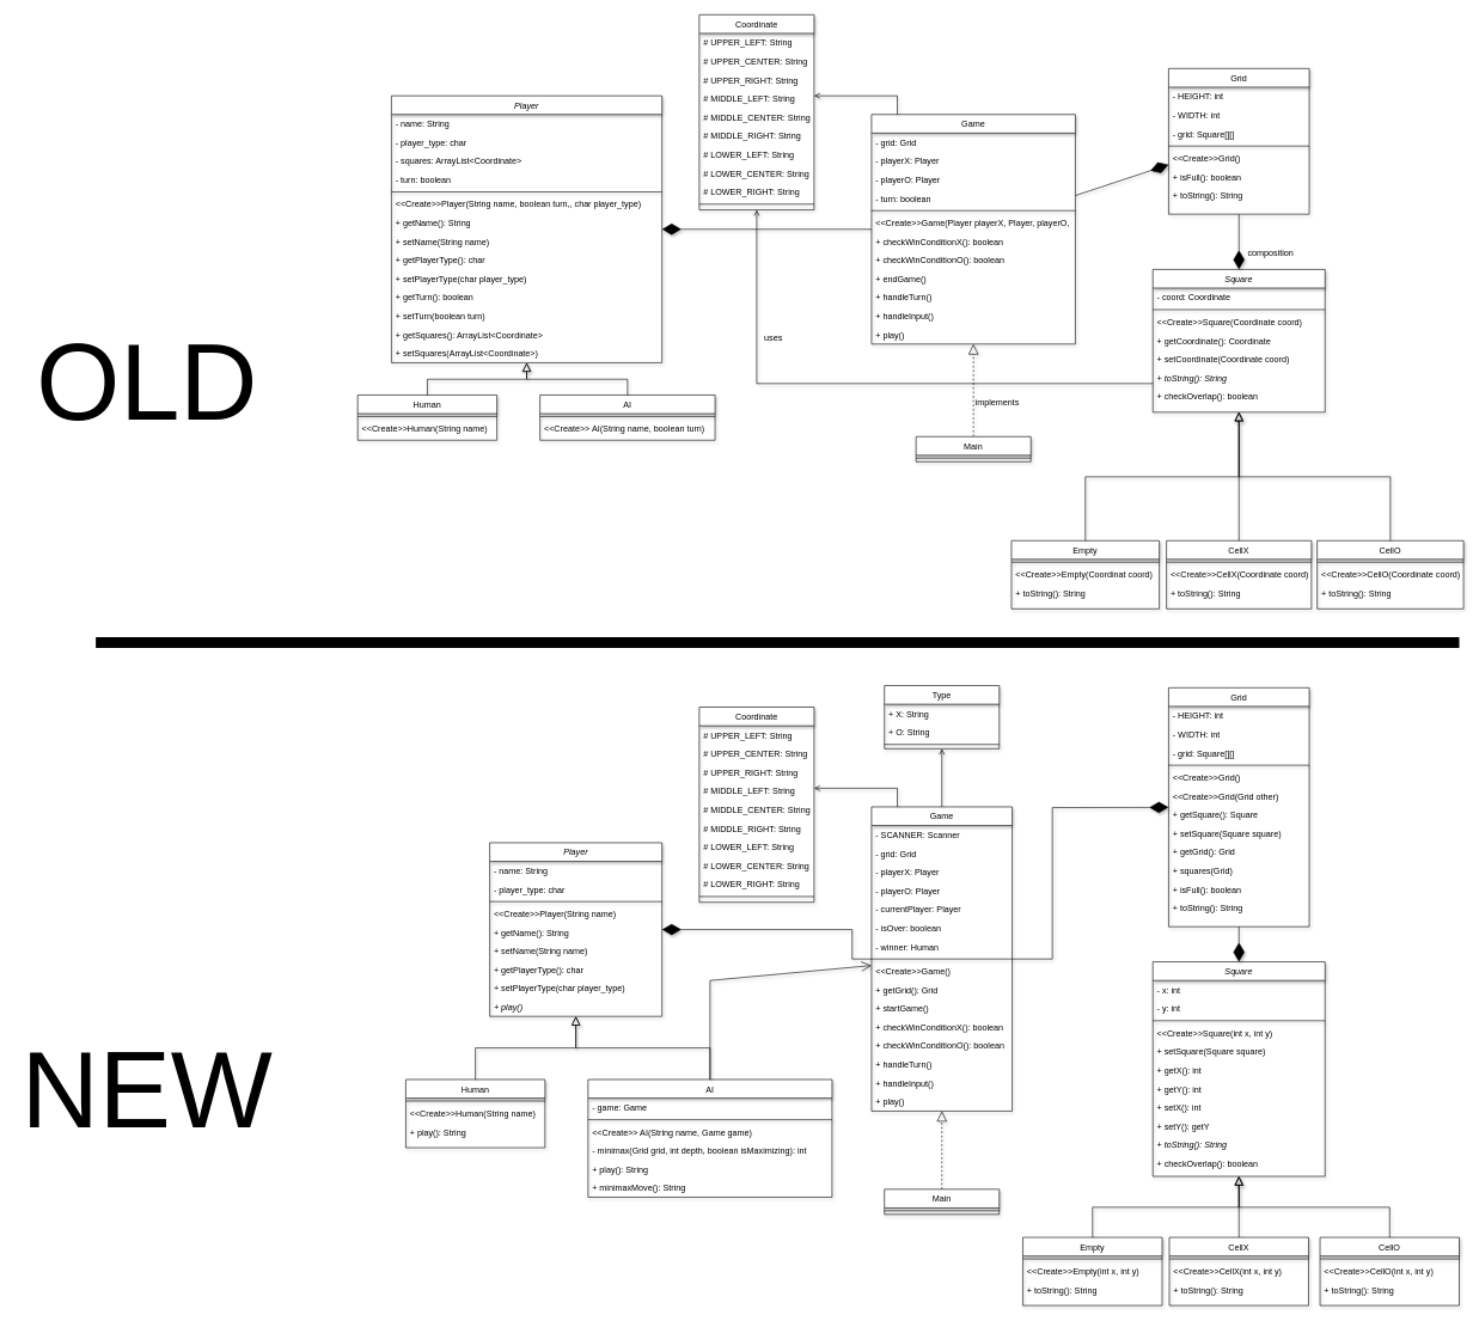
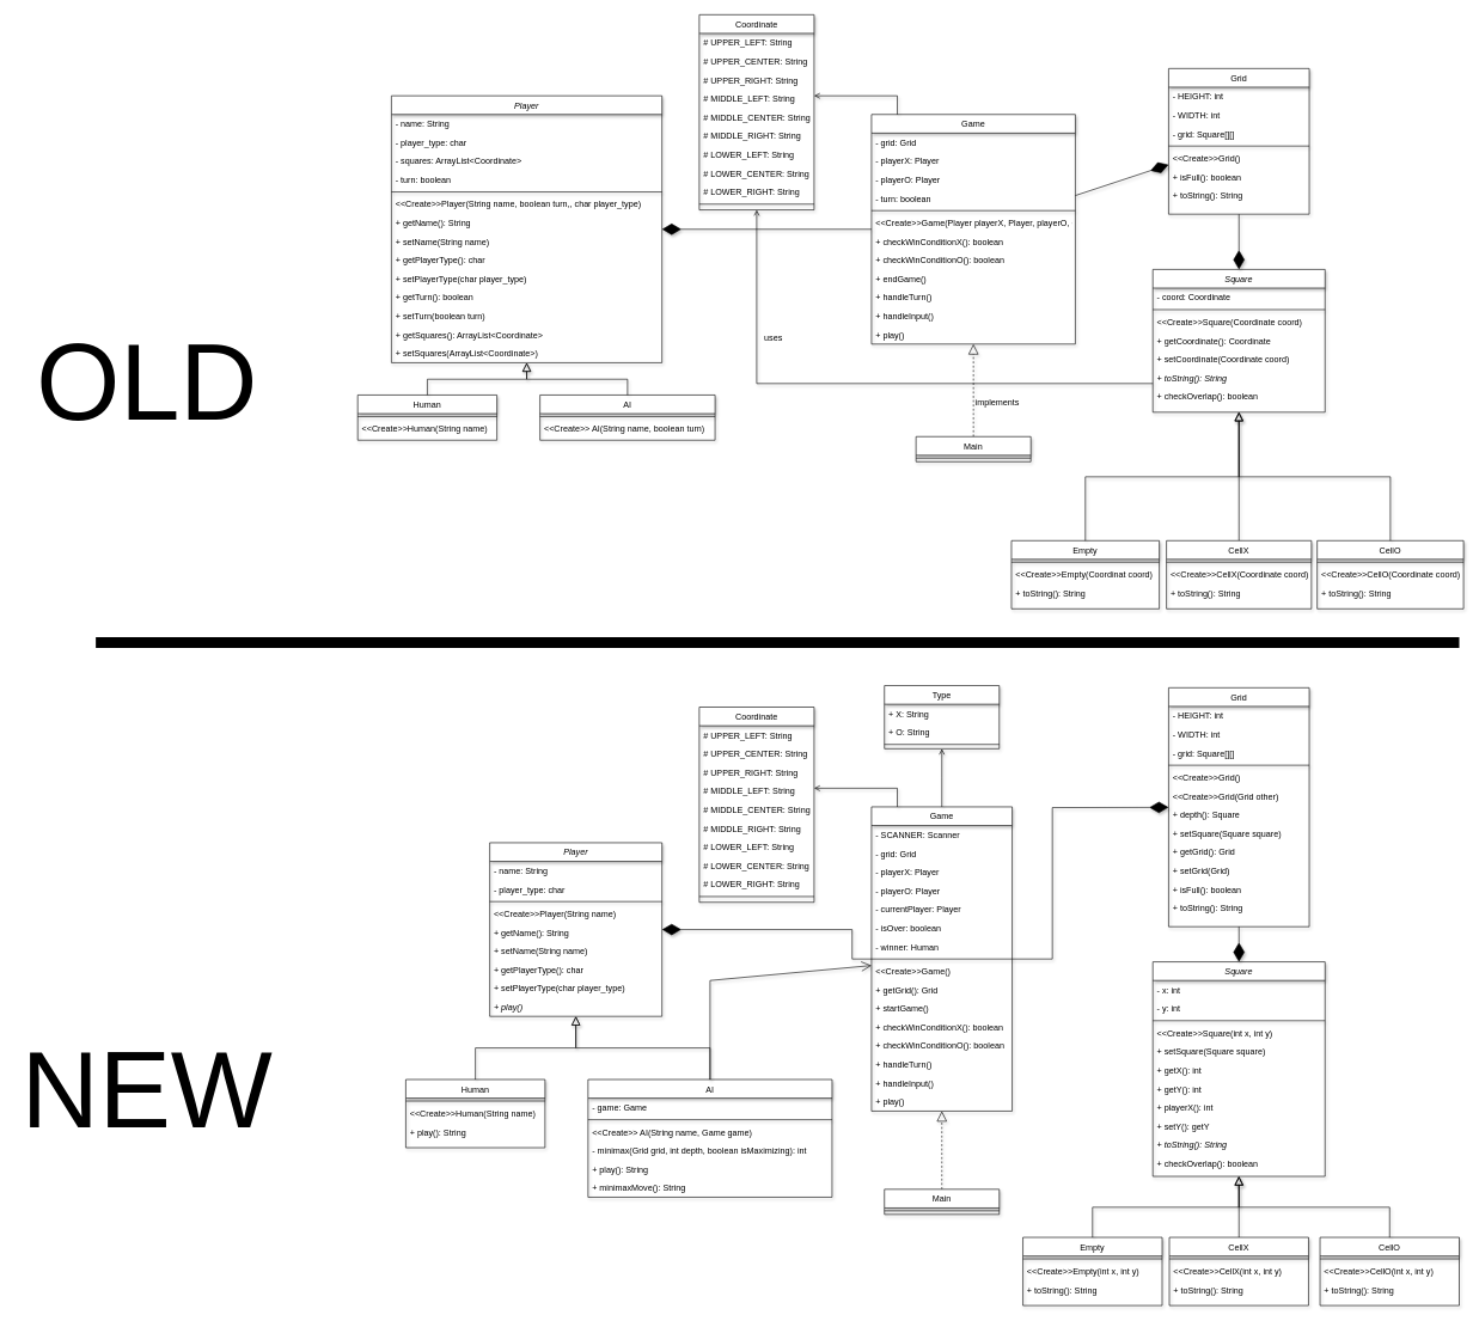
- <mxCell id="196" value="composition" style="text;html=1;align=center;verticalAlign=middle;resizable=0;points=[];autosize=1;strokeColor=none;fillColor=none;" parent="1" vertex="1"><mxGeometry x="1729" y="340" width="82" height="26" as="geometry" /></mxCell>
- <mxCell id="93" value="+ getSquare(): Square" style="text;align=left;verticalAlign=top;spacingLeft=4;spacingRight=4;overflow=hidden;rotatable=0;points=[[0,0.5],[1,0.5]];portConstraint=eastwest;shadow=1;" parent="86" vertex="1"><mxGeometry y="164" width="196" height="26" as="geometry" /></mxCell>
+ <mxCell id="93" value="+ depth(): Square" style="text;align=left;verticalAlign=top;spacingLeft=4;spacingRight=4;overflow=hidden;rotatable=0;points=[[0,0.5],[1,0.5]];portConstraint=eastwest;shadow=1;" parent="86" vertex="1"><mxGeometry y="164" width="196" height="26" as="geometry" /></mxCell>
- <mxCell id="96" value="+ squares(Grid)" style="text;align=left;verticalAlign=top;spacingLeft=4;spacingRight=4;overflow=hidden;rotatable=0;points=[[0,0.5],[1,0.5]];portConstraint=eastwest;shadow=1;" parent="86" vertex="1"><mxGeometry y="242" width="196" height="26" as="geometry" /></mxCell>
+ <mxCell id="96" value="+ setGrid(Grid)" style="text;align=left;verticalAlign=top;spacingLeft=4;spacingRight=4;overflow=hidden;rotatable=0;points=[[0,0.5],[1,0.5]];portConstraint=eastwest;shadow=1;" parent="86" vertex="1"><mxGeometry y="242" width="196" height="26" as="geometry" /></mxCell>
- <mxCell id="67" value="+ setX(): int" style="text;align=left;verticalAlign=top;spacingLeft=4;spacingRight=4;overflow=hidden;rotatable=0;points=[[0,0.5],[1,0.5]];portConstraint=eastwest;shadow=1;" parent="59" vertex="1"><mxGeometry y="190" width="240" height="26" as="geometry" /></mxCell>
+ <mxCell id="67" value="+ playerX(): int" style="text;align=left;verticalAlign=top;spacingLeft=4;spacingRight=4;overflow=hidden;rotatable=0;points=[[0,0.5],[1,0.5]];portConstraint=eastwest;shadow=1;" parent="59" vertex="1"><mxGeometry y="190" width="240" height="26" as="geometry" /></mxCell>
